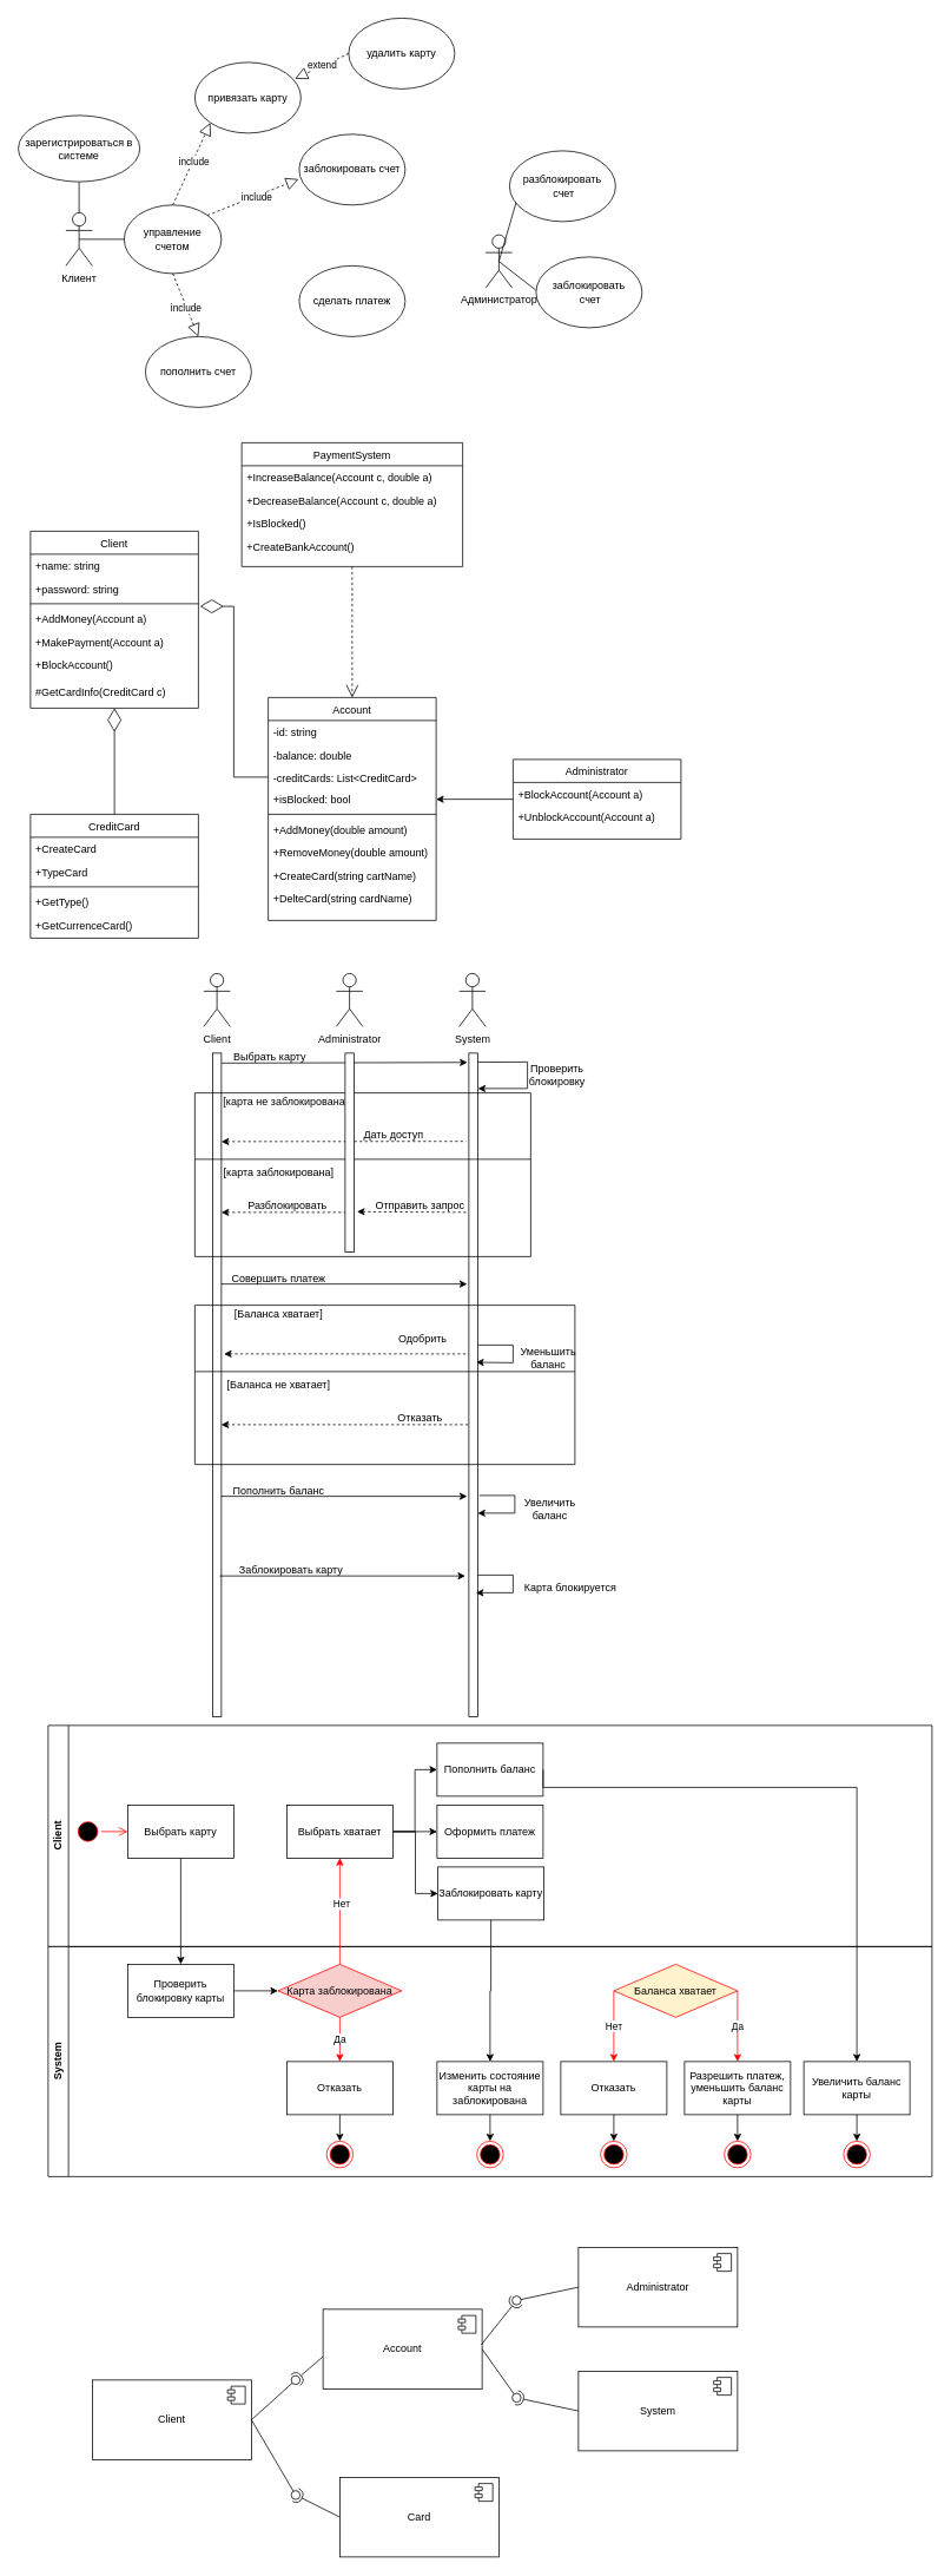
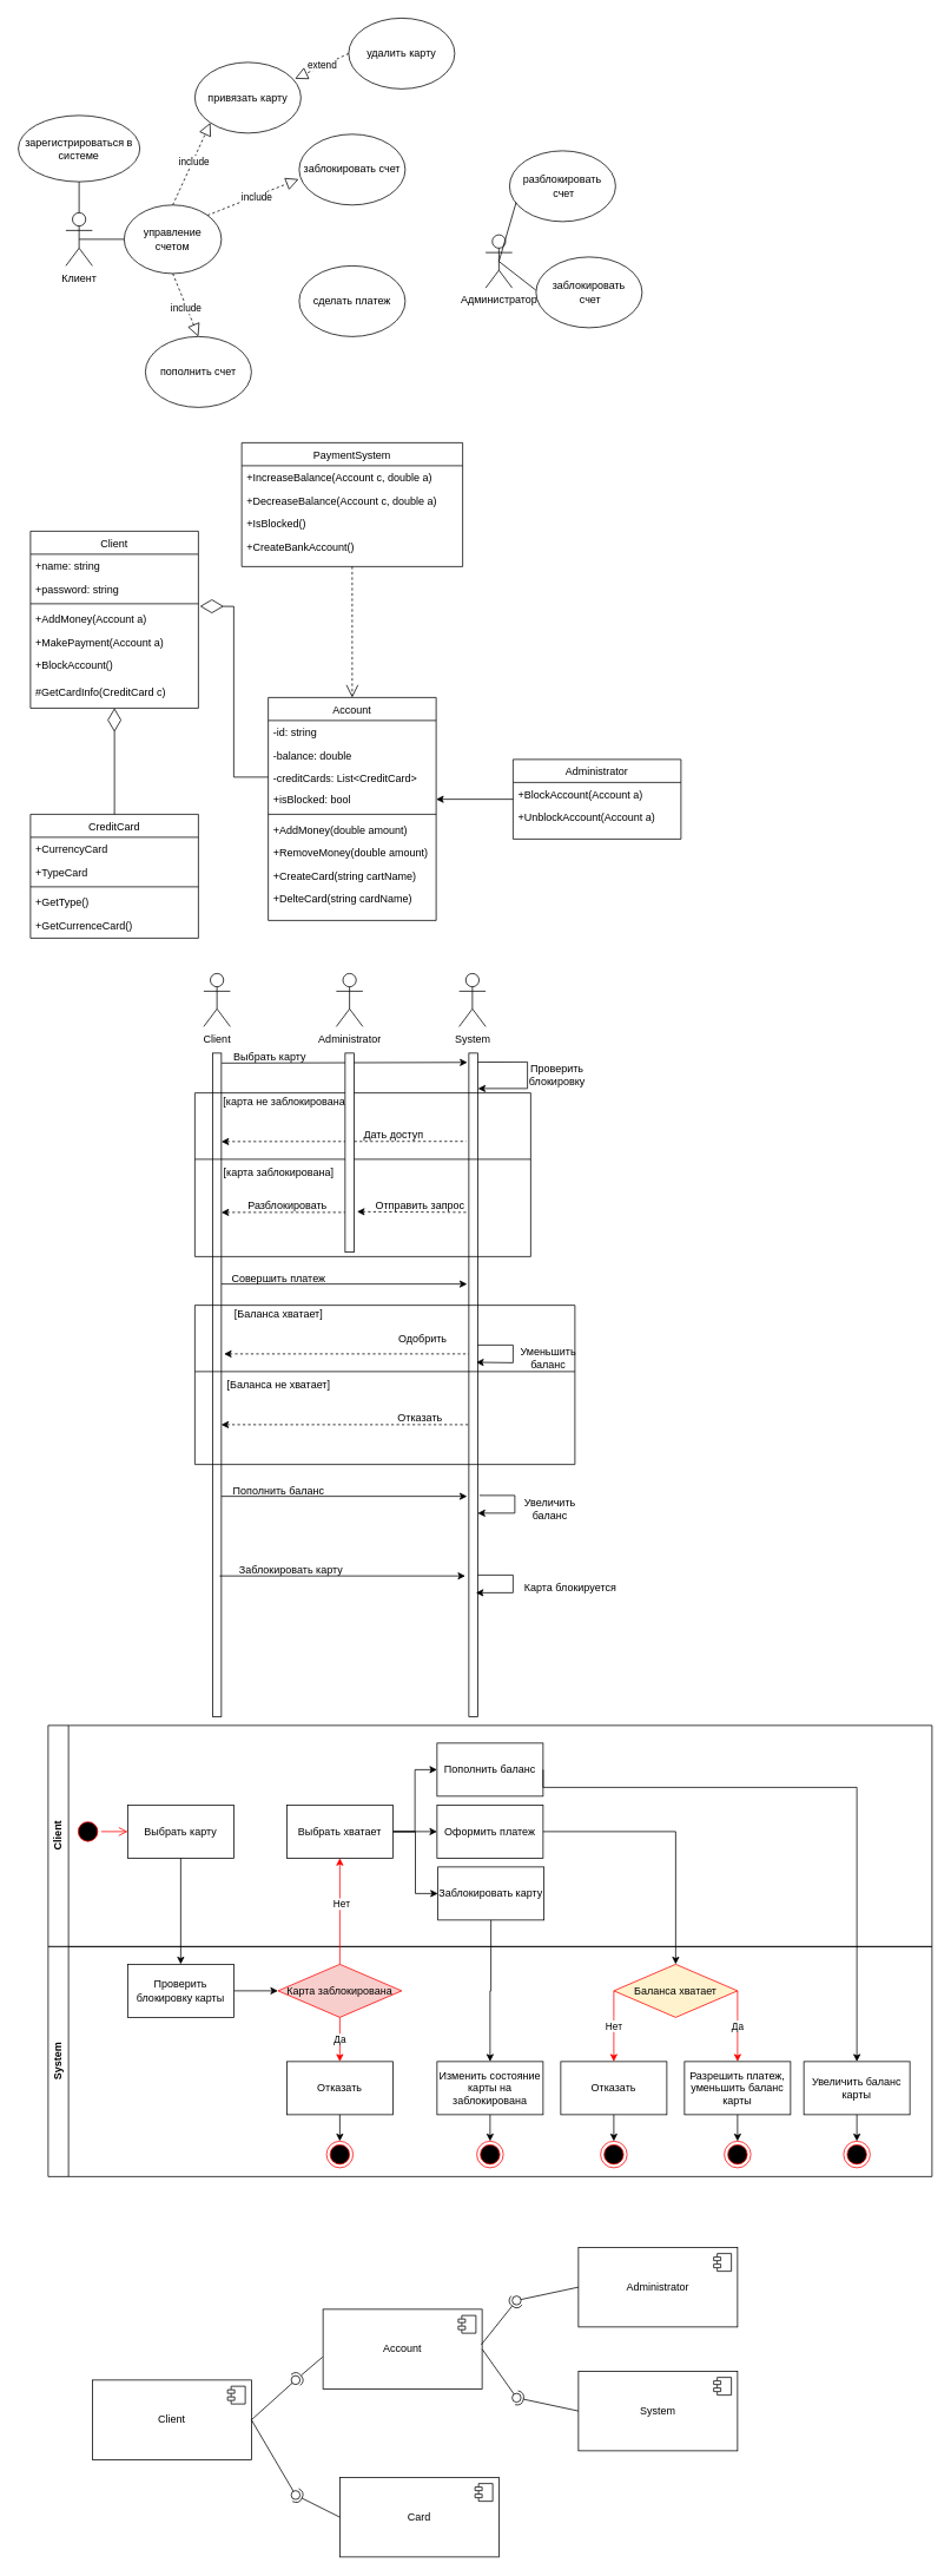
- <mxCell id="46" value="+CreateCard" style="text;align=left;verticalAlign=top;spacingLeft=4;spacingRight=4;overflow=hidden;rotatable=0;points=[[0,0.5],[1,0.5]];portConstraint=eastwest;" parent="45" vertex="1"><mxGeometry y="26" width="190" height="26" as="geometry" /></mxCell>
+ <mxCell id="46" value="+CurrencyCard" style="text;align=left;verticalAlign=top;spacingLeft=4;spacingRight=4;overflow=hidden;rotatable=0;points=[[0,0.5],[1,0.5]];portConstraint=eastwest;" parent="45" vertex="1"><mxGeometry y="26" width="190" height="26" as="geometry" /></mxCell>
+ <mxCell id="130" style="edgeStyle=orthogonalEdgeStyle;rounded=0;orthogonalLoop=1;jettySize=auto;html=1;entryX=0.5;entryY=0;entryDx=0;entryDy=0;" parent="1" source="99" target="109" edge="1"><mxGeometry relative="1" as="geometry" /></mxCell>
